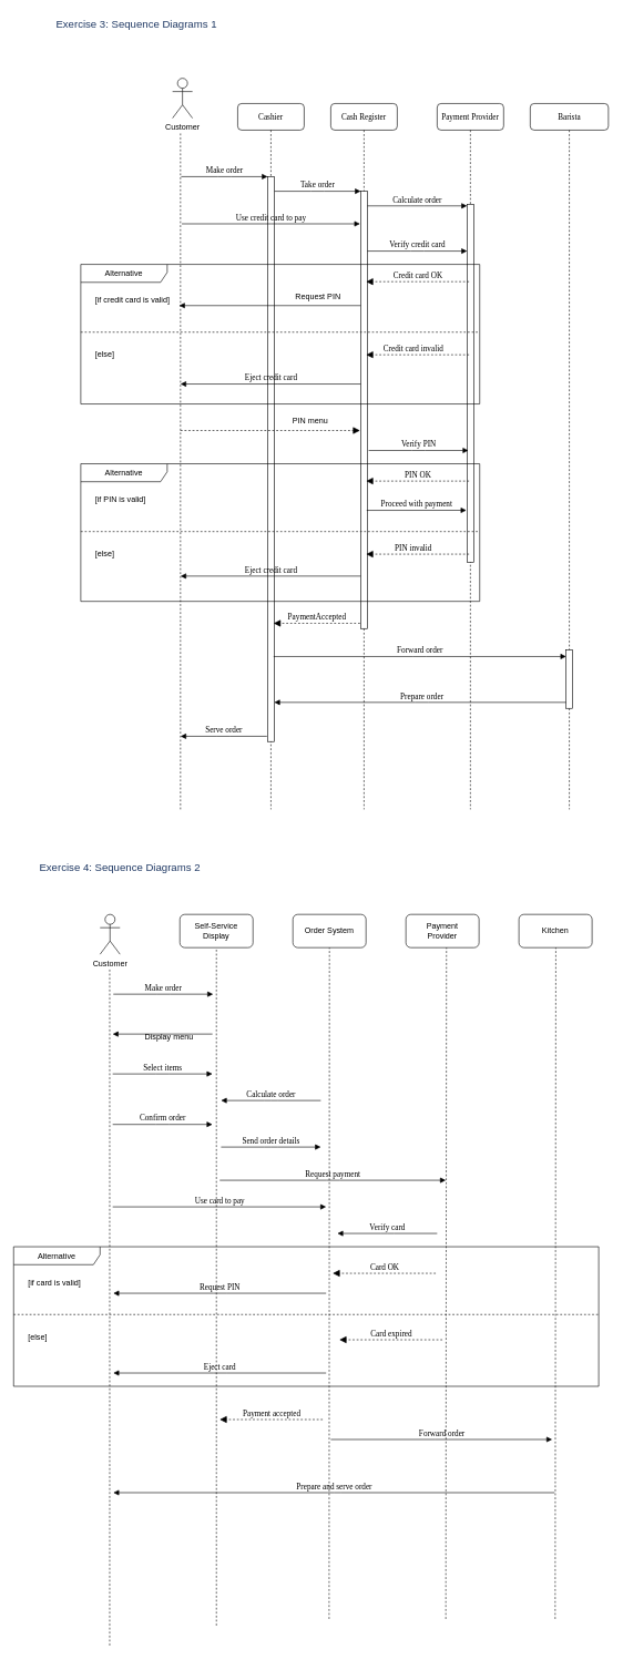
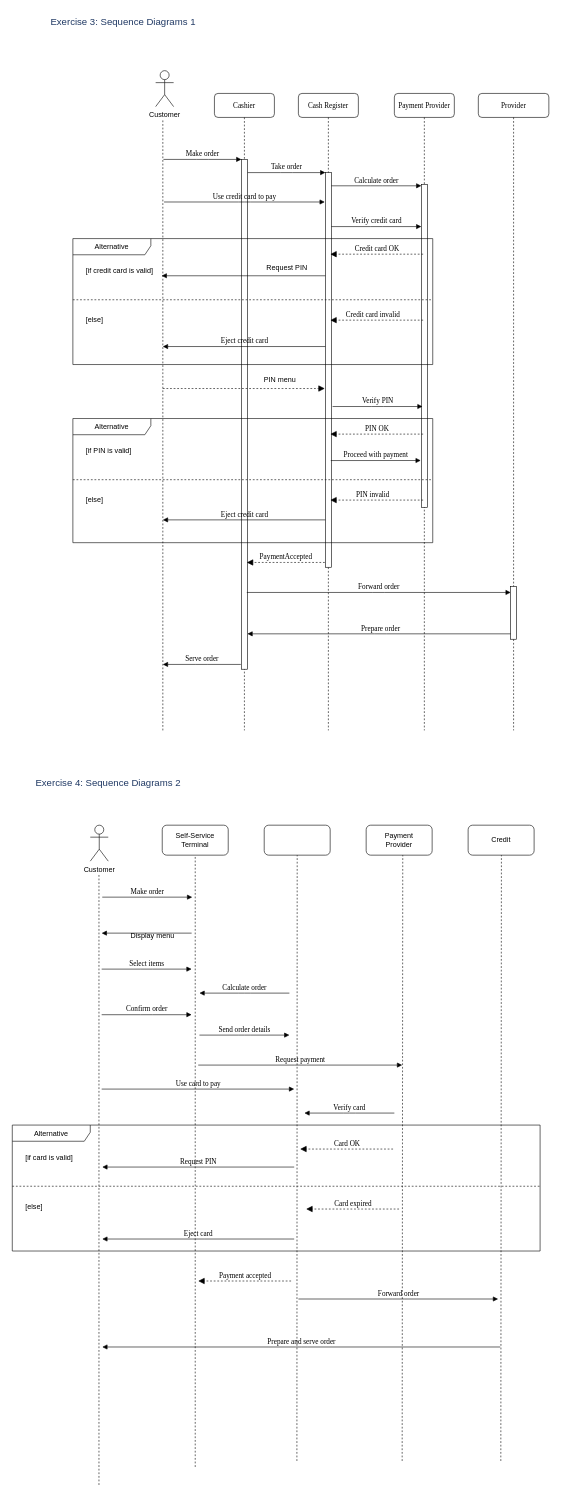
- <mxCell id="8" value="Barista" style="shape=umlLifeline;perimeter=lifelinePerimeter;whiteSpace=wrap;html=1;container=1;collapsible=0;recursiveResize=0;outlineConnect=0;rounded=1;shadow=0;comic=0;labelBackgroundColor=none;strokeWidth=1;fontFamily=Verdana;fontSize=12;align=center;" parent="1" vertex="1"><mxGeometry x="797" y="155" width="117.59" height="1062" as="geometry" /></mxCell>
+ <mxCell id="8" value="Provider" style="shape=umlLifeline;perimeter=lifelinePerimeter;whiteSpace=wrap;html=1;container=1;collapsible=0;recursiveResize=0;outlineConnect=0;rounded=1;shadow=0;comic=0;labelBackgroundColor=none;strokeWidth=1;fontFamily=Verdana;fontSize=12;align=center;" parent="1" vertex="1"><mxGeometry x="797" y="155" width="117.59" height="1062" as="geometry" /></mxCell>
- <mxCell id="46" value="Self-Service Display" style="text;html=1;align=center;verticalAlign=middle;whiteSpace=wrap;rounded=0;" parent="1" vertex="1"><mxGeometry x="280" y="1385" width="90" height="30" as="geometry" /></mxCell>
+ <mxCell id="46" value="Self-Service Terminal" style="text;html=1;align=center;verticalAlign=middle;whiteSpace=wrap;rounded=0;" parent="1" vertex="1"><mxGeometry x="280" y="1385" width="90" height="30" as="geometry" /></mxCell>
- <mxCell id="47" value="Order System" style="text;html=1;align=center;verticalAlign=middle;whiteSpace=wrap;rounded=0;" parent="1" vertex="1"><mxGeometry x="450" y="1385" width="90" height="30" as="geometry" /></mxCell>
- <mxCell id="49" value="Kitchen" style="text;html=1;align=center;verticalAlign=middle;whiteSpace=wrap;rounded=0;" parent="1" vertex="1"><mxGeometry x="790" y="1385" width="90" height="30" as="geometry" /></mxCell>
+ <mxCell id="49" value="Credit" style="text;html=1;align=center;verticalAlign=middle;whiteSpace=wrap;rounded=0;" parent="1" vertex="1"><mxGeometry x="790" y="1385" width="90" height="30" as="geometry" /></mxCell>
